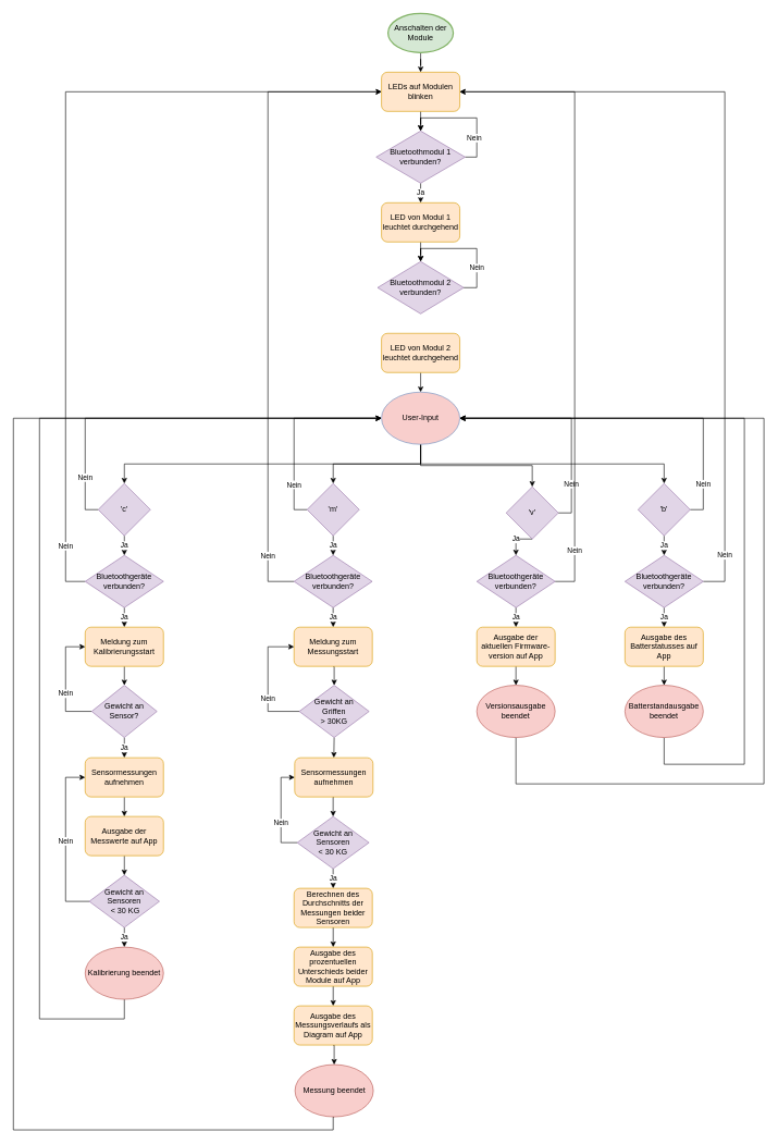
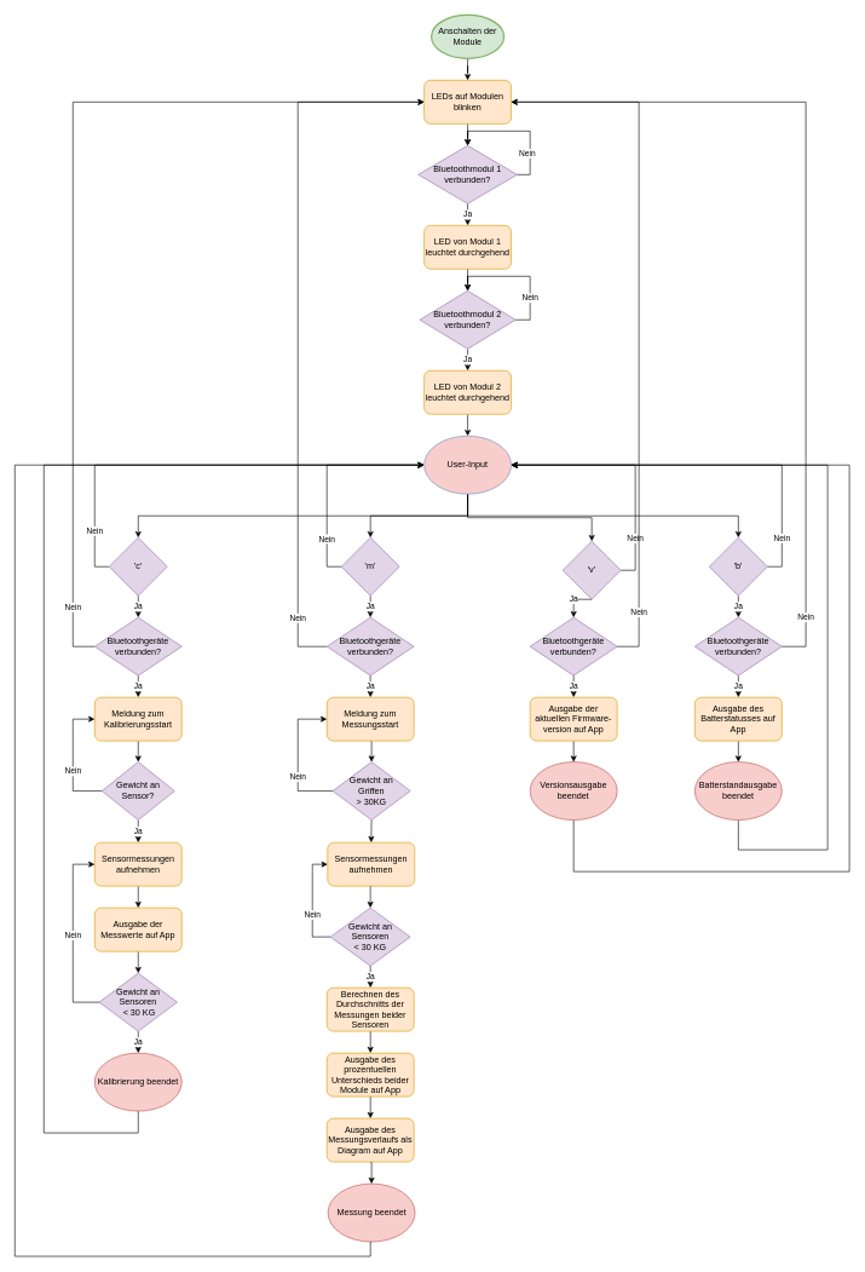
+ <mxCell id="12" value="Ja" style="edgeStyle=orthogonalEdgeStyle;rounded=0;orthogonalLoop=1;jettySize=auto;html=1;exitX=0.5;exitY=1;exitDx=0;exitDy=0;entryX=0.5;entryY=0;entryDx=0;entryDy=0;" parent="1" source="13" target="15" edge="1"><mxGeometry relative="1" as="geometry" /></mxCell>
